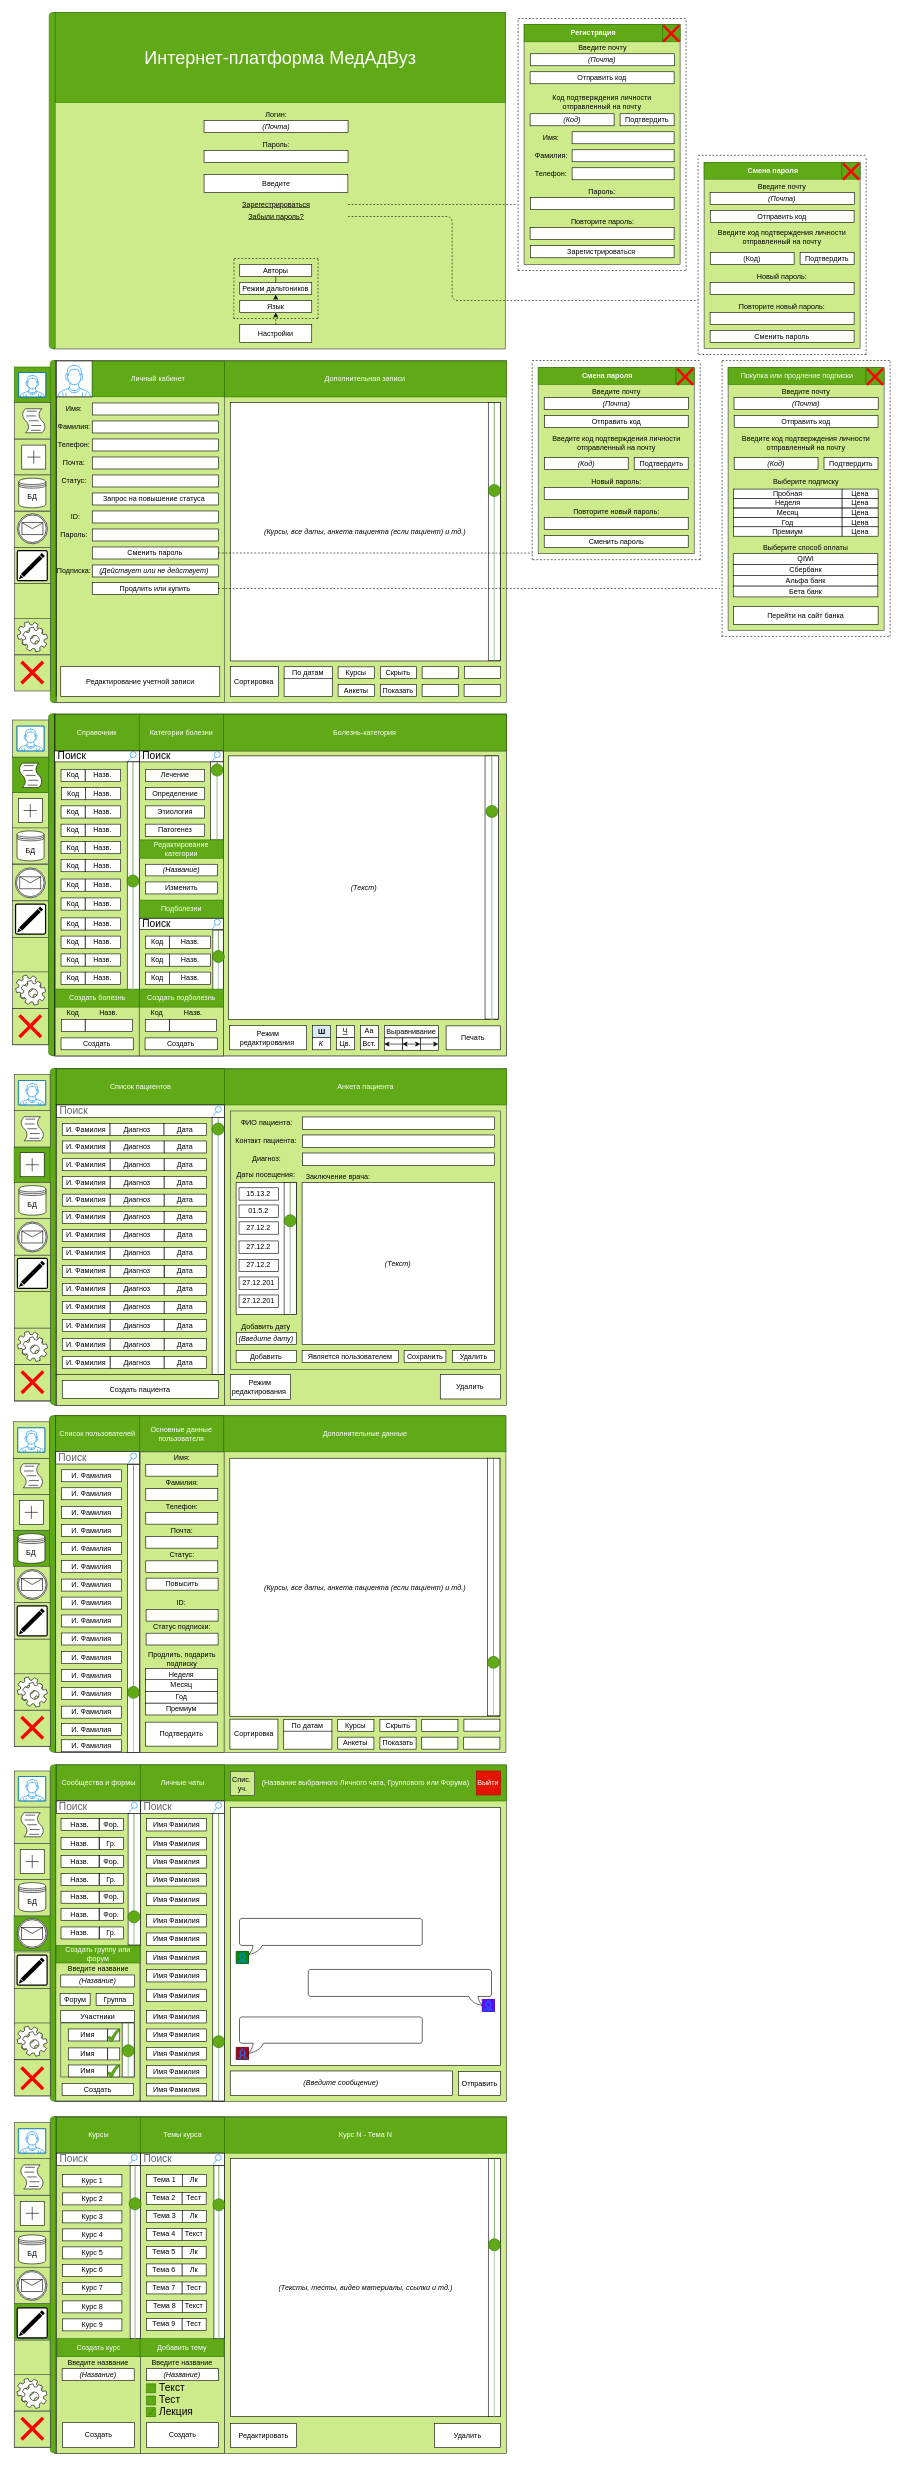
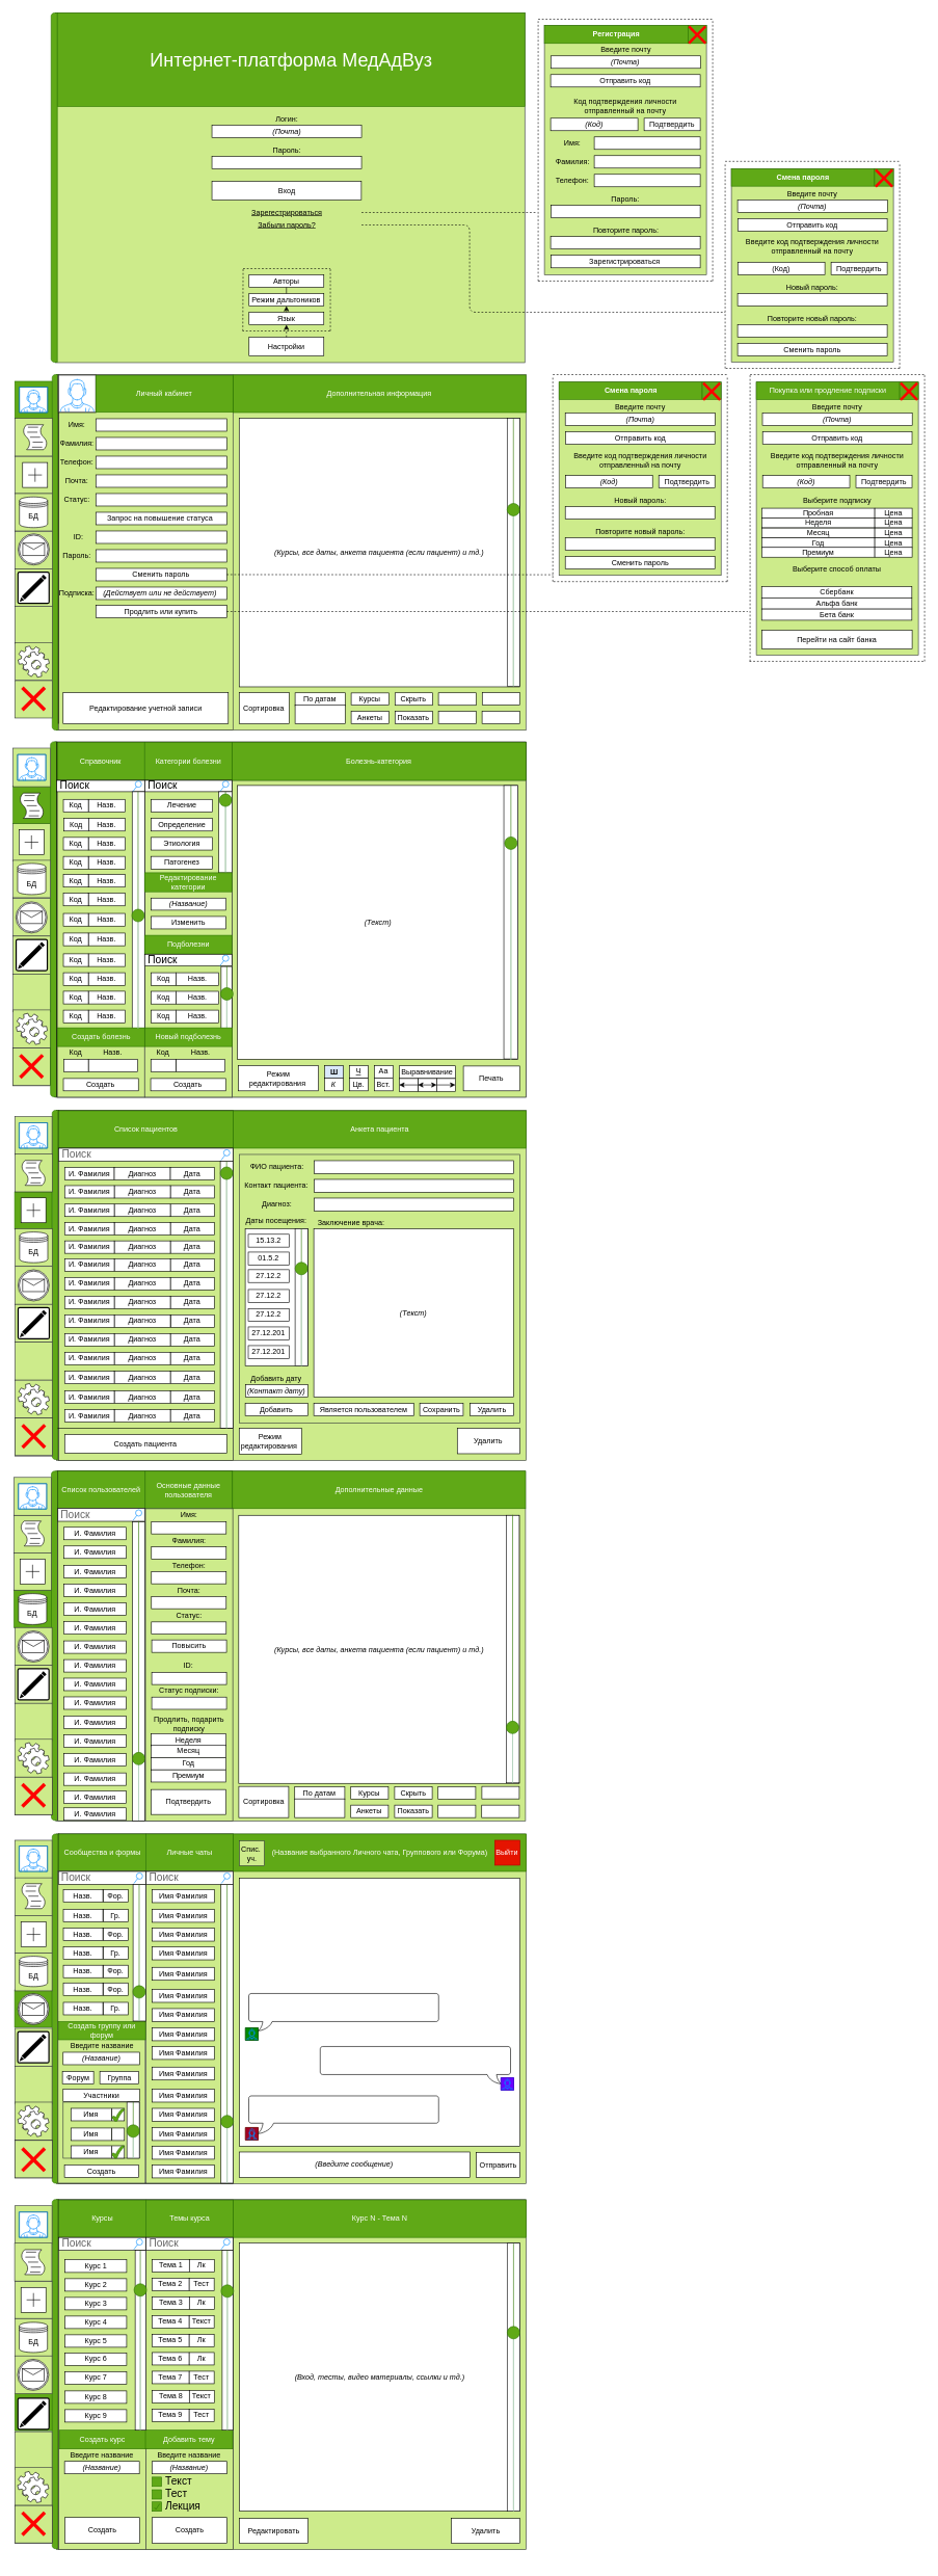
- <mxCell id="76" value="Введите" style="rounded=0;whiteSpace=wrap;html=1;fontSize=12;" parent="58" vertex="1"><mxGeometry x="318" y="270" width="239.71" height="30" as="geometry" /></mxCell>
+ <mxCell id="76" value="Вход" style="rounded=0;whiteSpace=wrap;html=1;fontSize=12;" parent="58" vertex="1"><mxGeometry x="318" y="270" width="239.71" height="30" as="geometry" /></mxCell>
- <mxCell id="25" value="Дополнительная записи" style="rounded=0;whiteSpace=wrap;html=1;fillColor=#60a917;strokeColor=#2D7600;fontColor=#ffffff;" parent="5" vertex="1"><mxGeometry x="350" y="0.79" width="470" height="60" as="geometry" /></mxCell>
+ <mxCell id="25" value="Дополнительная информация" style="rounded=0;whiteSpace=wrap;html=1;fillColor=#60a917;strokeColor=#2D7600;fontColor=#ffffff;" parent="5" vertex="1"><mxGeometry x="350" y="0.79" width="470" height="60" as="geometry" /></mxCell>
- <mxCell id="523" value="QIWI" style="rounded=0;whiteSpace=wrap;html=1;" vertex="1" parent="1"><mxGeometry x="1221.57" y="922" width="241" height="18" as="geometry" /></mxCell>
- <mxCell id="595" value="Создать подболезнь" style="rounded=0;whiteSpace=wrap;html=1;fillColor=#60a917;strokeColor=#2D7600;fontColor=#ffffff;" parent="542" vertex="1"><mxGeometry x="211.56" y="458.69" width="140" height="30" as="geometry" /></mxCell>
+ <mxCell id="595" value="Новый подболезнь" style="rounded=0;whiteSpace=wrap;html=1;fillColor=#60a917;strokeColor=#2D7600;fontColor=#ffffff;" parent="542" vertex="1"><mxGeometry x="211.56" y="458.69" width="140" height="30" as="geometry" /></mxCell>
- <mxCell id="201" value="&lt;i&gt;(Введите дату)&lt;/i&gt;" style="rounded=0;whiteSpace=wrap;html=1;" parent="162" vertex="1"><mxGeometry x="370" y="440" width="100" height="20" as="geometry" /></mxCell>
+ <mxCell id="201" value="&lt;i&gt;(Контакт дату)&lt;/i&gt;" style="rounded=0;whiteSpace=wrap;html=1;" parent="162" vertex="1"><mxGeometry x="370" y="440" width="100" height="20" as="geometry" /></mxCell>
- <mxCell id="352" value="&lt;i&gt;(Тексты, тесты, видео материалы, ссылки и тд.)&lt;/i&gt;" style="rounded=0;whiteSpace=wrap;html=1;" parent="339" vertex="1"><mxGeometry x="360.4" y="69.58" width="450" height="430" as="geometry" /></mxCell>
+ <mxCell id="352" value="&lt;i&gt;(Вход, тесты, видео материалы, ссылки и тд.)&lt;/i&gt;" style="rounded=0;whiteSpace=wrap;html=1;" parent="339" vertex="1"><mxGeometry x="360.4" y="69.58" width="450" height="430" as="geometry" /></mxCell>
